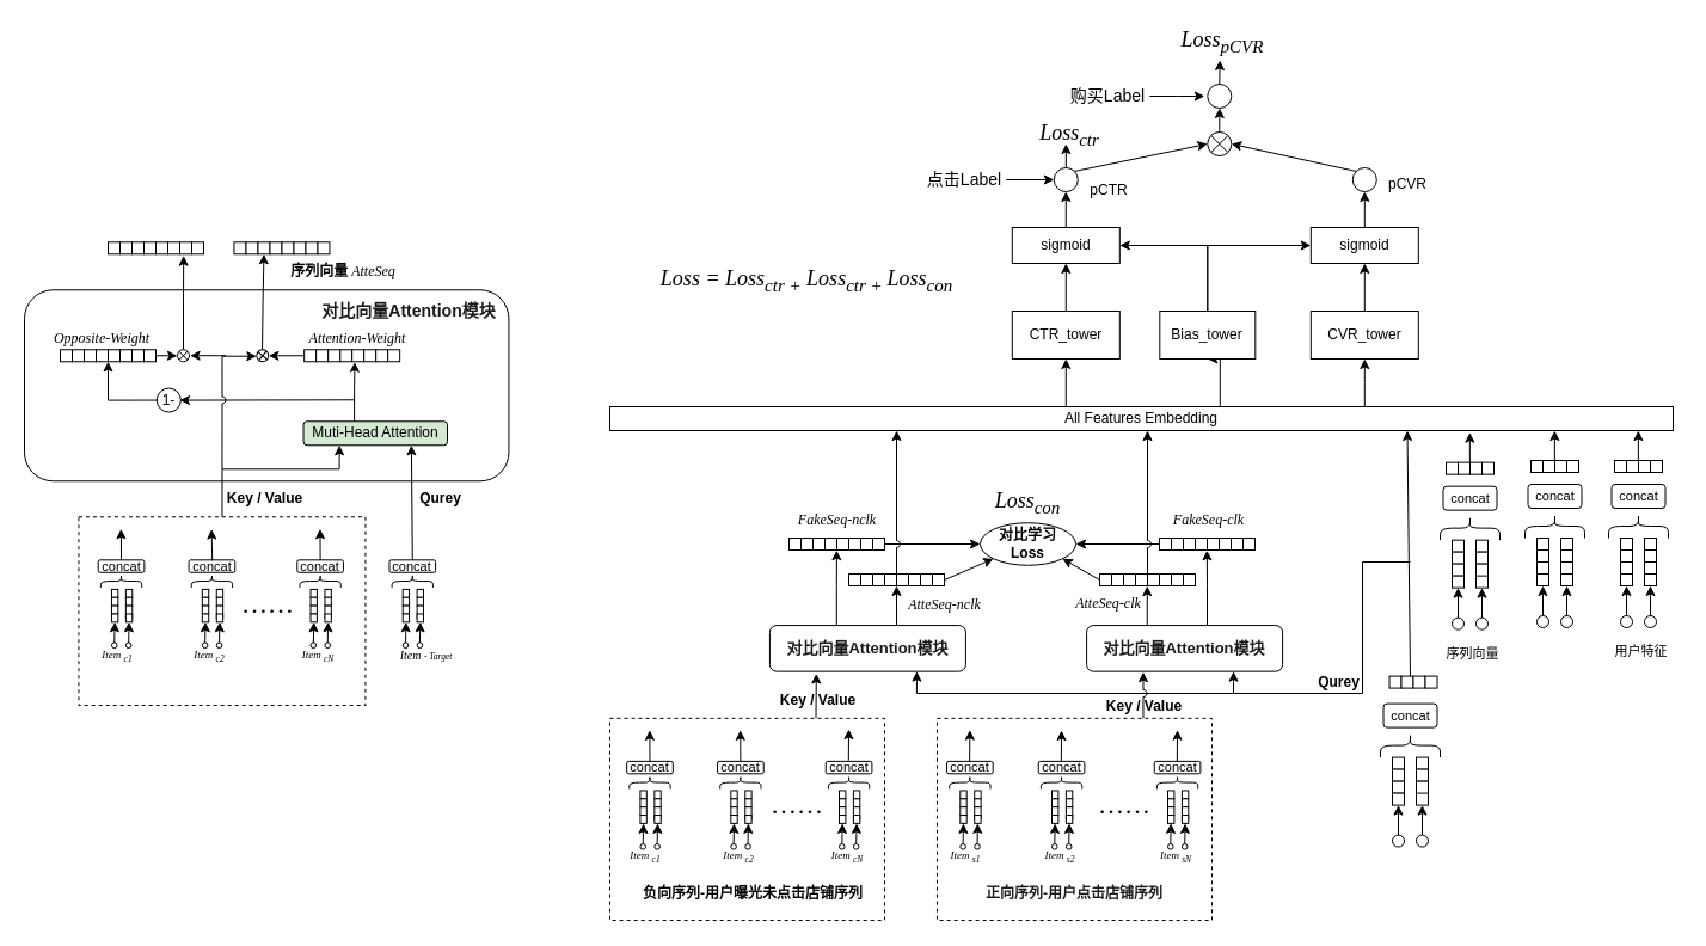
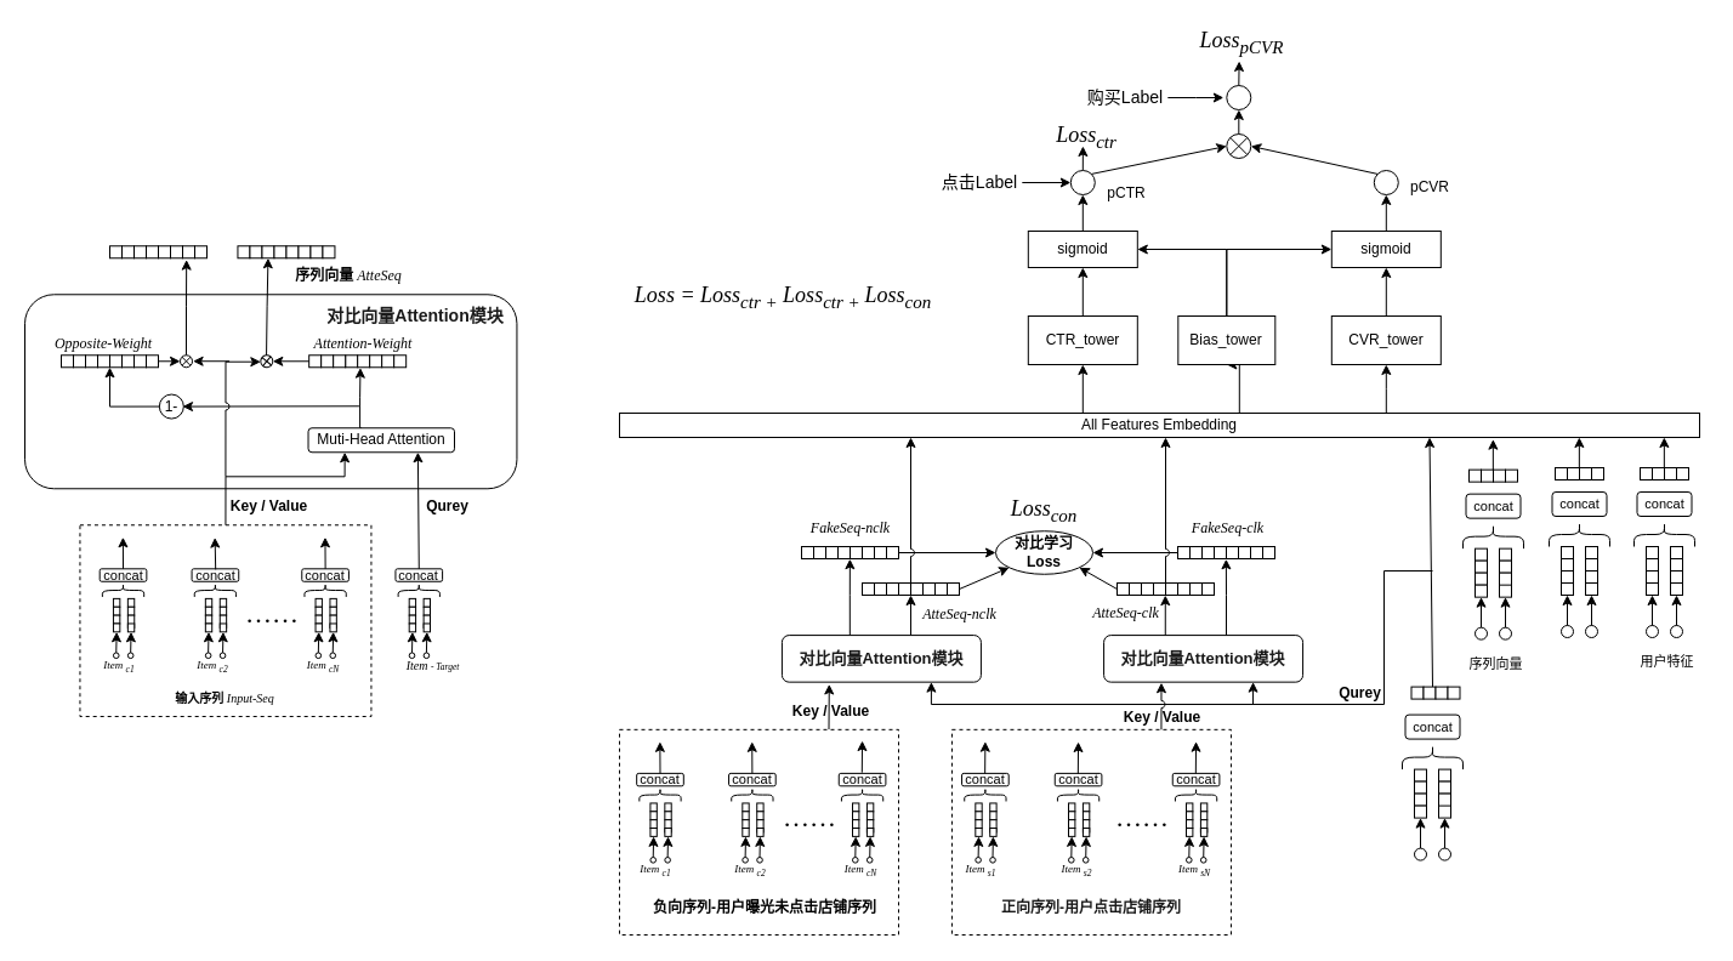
- <mxCell id="445" value="&lt;i style=&quot;border-color: var(--border-color); font-family: &amp;quot;Times New Roman&amp;quot;; font-size: 18px;&quot;&gt;Loss =&amp;nbsp;&lt;i style=&quot;border-color: var(--border-color);&quot;&gt;&lt;i style=&quot;border-color: var(--border-color);&quot;&gt;Loss&lt;sub style=&quot;border-color: var(--border-color);&quot;&gt;ctr +&lt;/sub&gt;&lt;/i&gt;&lt;/i&gt;&amp;nbsp;&lt;i style=&quot;border-color: var(--border-color);&quot;&gt;Loss&lt;sub style=&quot;border-color: var(--border-color);&quot;&gt;ctr +&amp;nbsp;&lt;/sub&gt;&lt;/i&gt;&lt;/i&gt;&lt;font style=&quot;font-size: 18px;&quot; face=&quot;Times New Roman&quot;&gt;&lt;i style=&quot;&quot;&gt;Loss&lt;sub style=&quot;&quot;&gt;con&lt;/sub&gt;&lt;/i&gt;&lt;/font&gt;" style="text;html=1;align=center;verticalAlign=middle;whiteSpace=wrap;rounded=0;" parent="1" vertex="1"><mxGeometry x="520" y="220" width="310" height="30" as="geometry" /></mxCell>
+ <mxCell id="445" value="&lt;i style=&quot;border-color: var(--border-color); font-family: &amp;quot;Times New Roman&amp;quot;; font-size: 18px;&quot;&gt;Loss =&amp;nbsp;&lt;i style=&quot;border-color: var(--border-color);&quot;&gt;&lt;i style=&quot;border-color: var(--border-color);&quot;&gt;Loss&lt;sub style=&quot;border-color: var(--border-color);&quot;&gt;ctr +&lt;/sub&gt;&lt;/i&gt;&lt;/i&gt;&amp;nbsp;&lt;i style=&quot;border-color: var(--border-color);&quot;&gt;Loss&lt;sub style=&quot;border-color: var(--border-color);&quot;&gt;ctr +&amp;nbsp;&lt;/sub&gt;&lt;/i&gt;&lt;/i&gt;&lt;font style=&quot;font-size: 18px;&quot; face=&quot;Times New Roman&quot;&gt;&lt;i style=&quot;&quot;&gt;Loss&lt;sub style=&quot;&quot;&gt;con&lt;/sub&gt;&lt;/i&gt;&lt;/font&gt;" style="text;html=1;align=center;verticalAlign=middle;whiteSpace=wrap;rounded=0;" parent="1" vertex="1"><mxGeometry x="490" y="230" width="310" height="30" as="geometry" /></mxCell>
- <mxCell id="287" value="&lt;font style=&quot;font-size: 12px;&quot;&gt;Muti-Head Attention&lt;/font&gt;" style="rounded=1;whiteSpace=wrap;html=1;fillColor=#d5e8d4;" parent="1" vertex="1"><mxGeometry x="253.52" y="352.27" width="120.48" height="20" as="geometry" /></mxCell>
+ <mxCell id="287" value="&lt;font style=&quot;font-size: 12px;&quot;&gt;Muti-Head Attention&lt;/font&gt;" style="rounded=1;whiteSpace=wrap;html=1;" parent="1" vertex="1"><mxGeometry x="253.52" y="352.27" width="120.48" height="20" as="geometry" /></mxCell>
+ <mxCell id="446" value="&lt;font size=&quot;1&quot; face=&quot;Georgia&quot;&gt;&lt;b style=&quot;&quot;&gt;输入序列&lt;/b&gt;&lt;i&gt; Input-Seq&lt;/i&gt;&lt;/font&gt;" style="text;html=1;align=center;verticalAlign=middle;whiteSpace=wrap;rounded=0;fontSize=11;" vertex="1" parent="1"><mxGeometry x="124.39" y="565.02" width="122.11" height="20.57" as="geometry" /></mxCell>
